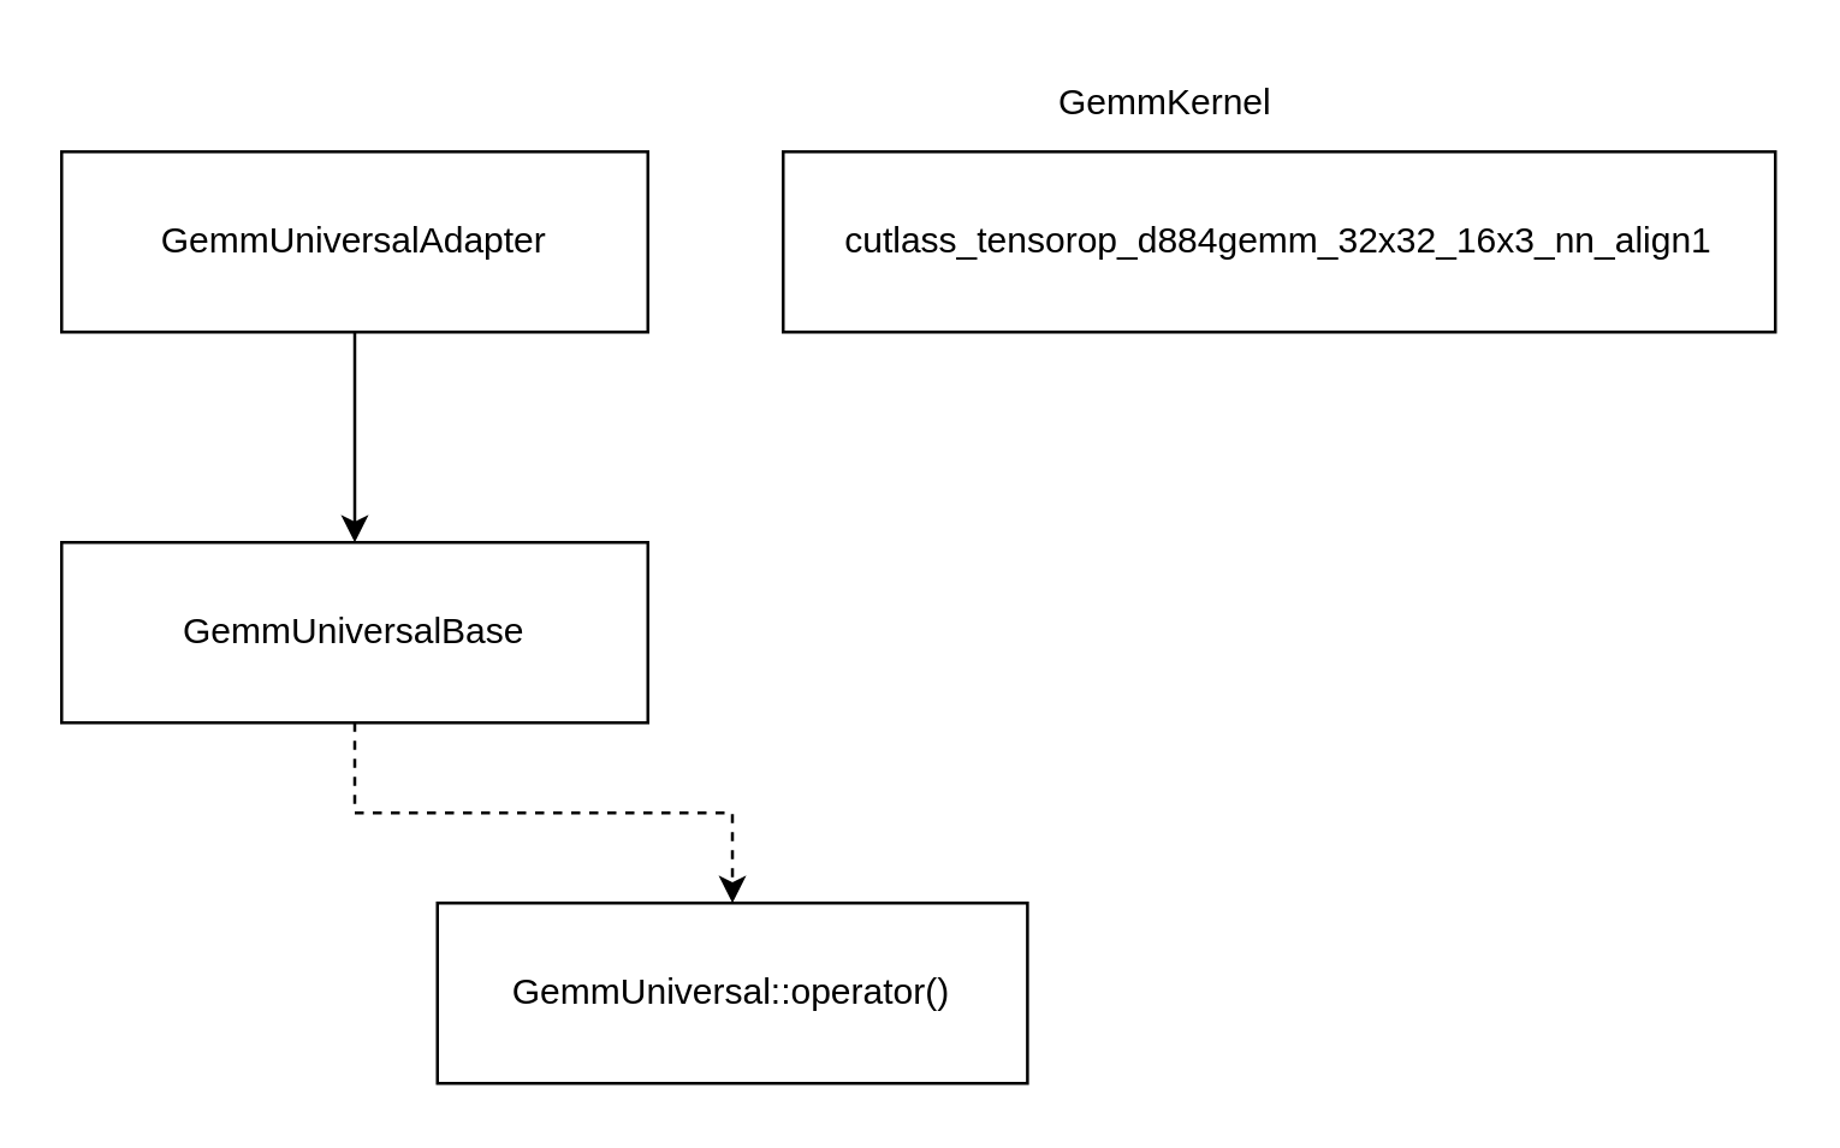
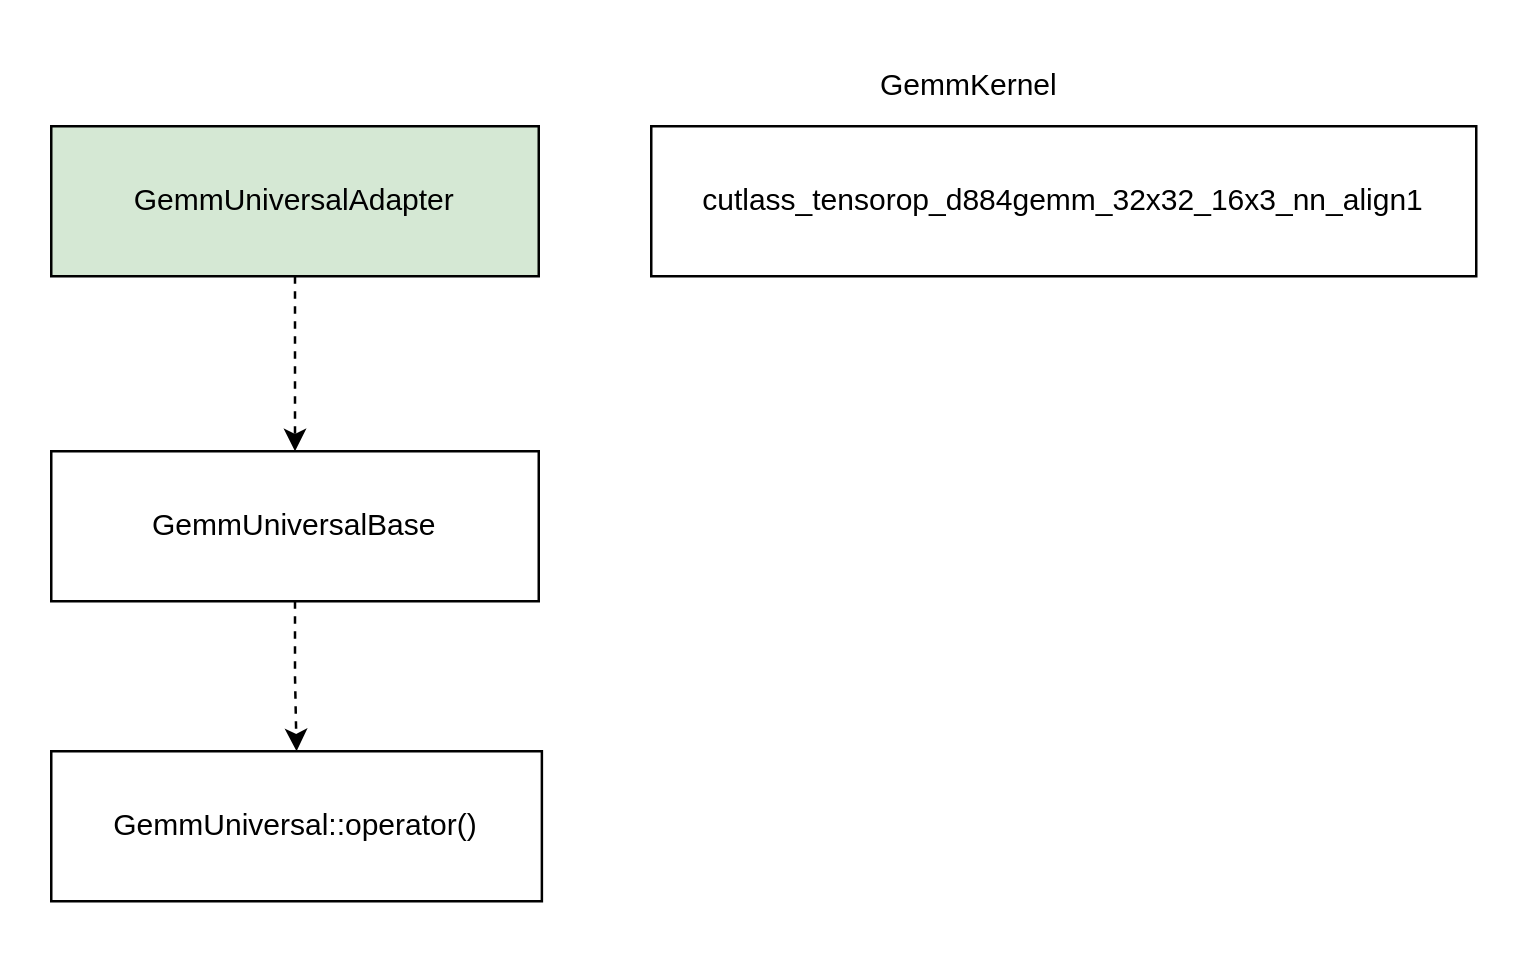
- <mxCell id="4" value="GemmUniversalAdapter" style="rounded=0;whiteSpace=wrap;html=1;" vertex="1" parent="1"><mxGeometry x="20" y="50" width="195" height="60" as="geometry" /></mxCell>
+ <mxCell id="4" value="GemmUniversalAdapter" style="rounded=0;whiteSpace=wrap;html=1;fillColor=#d5e8d4;" vertex="1" parent="1"><mxGeometry x="20" y="50" width="195" height="60" as="geometry" /></mxCell>
- <mxCell id="3" style="edgeStyle=orthogonalEdgeStyle;rounded=0;orthogonalLoop=1;jettySize=auto;html=1;exitX=0.5;exitY=1;exitDx=0;exitDy=0;" edge="1" parent="1" source="4" target="6"><mxGeometry relative="1" as="geometry" /></mxCell>
+ <mxCell id="3" style="edgeStyle=orthogonalEdgeStyle;rounded=0;orthogonalLoop=1;jettySize=auto;html=1;exitX=0.5;exitY=1;exitDx=0;exitDy=0;dashed=1;" edge="1" parent="1" source="4" target="6"><mxGeometry relative="1" as="geometry" /></mxCell>
- <mxCell id="8" value="GemmUniversal::operator()" style="rounded=0;whiteSpace=wrap;html=1;" vertex="1" parent="1"><mxGeometry x="145" y="300" width="196.25" height="60" as="geometry" /></mxCell>
+ <mxCell id="8" value="GemmUniversal::operator()" style="rounded=0;whiteSpace=wrap;html=1;" vertex="1" parent="1"><mxGeometry x="20" y="300" width="196.25" height="60" as="geometry" /></mxCell>
